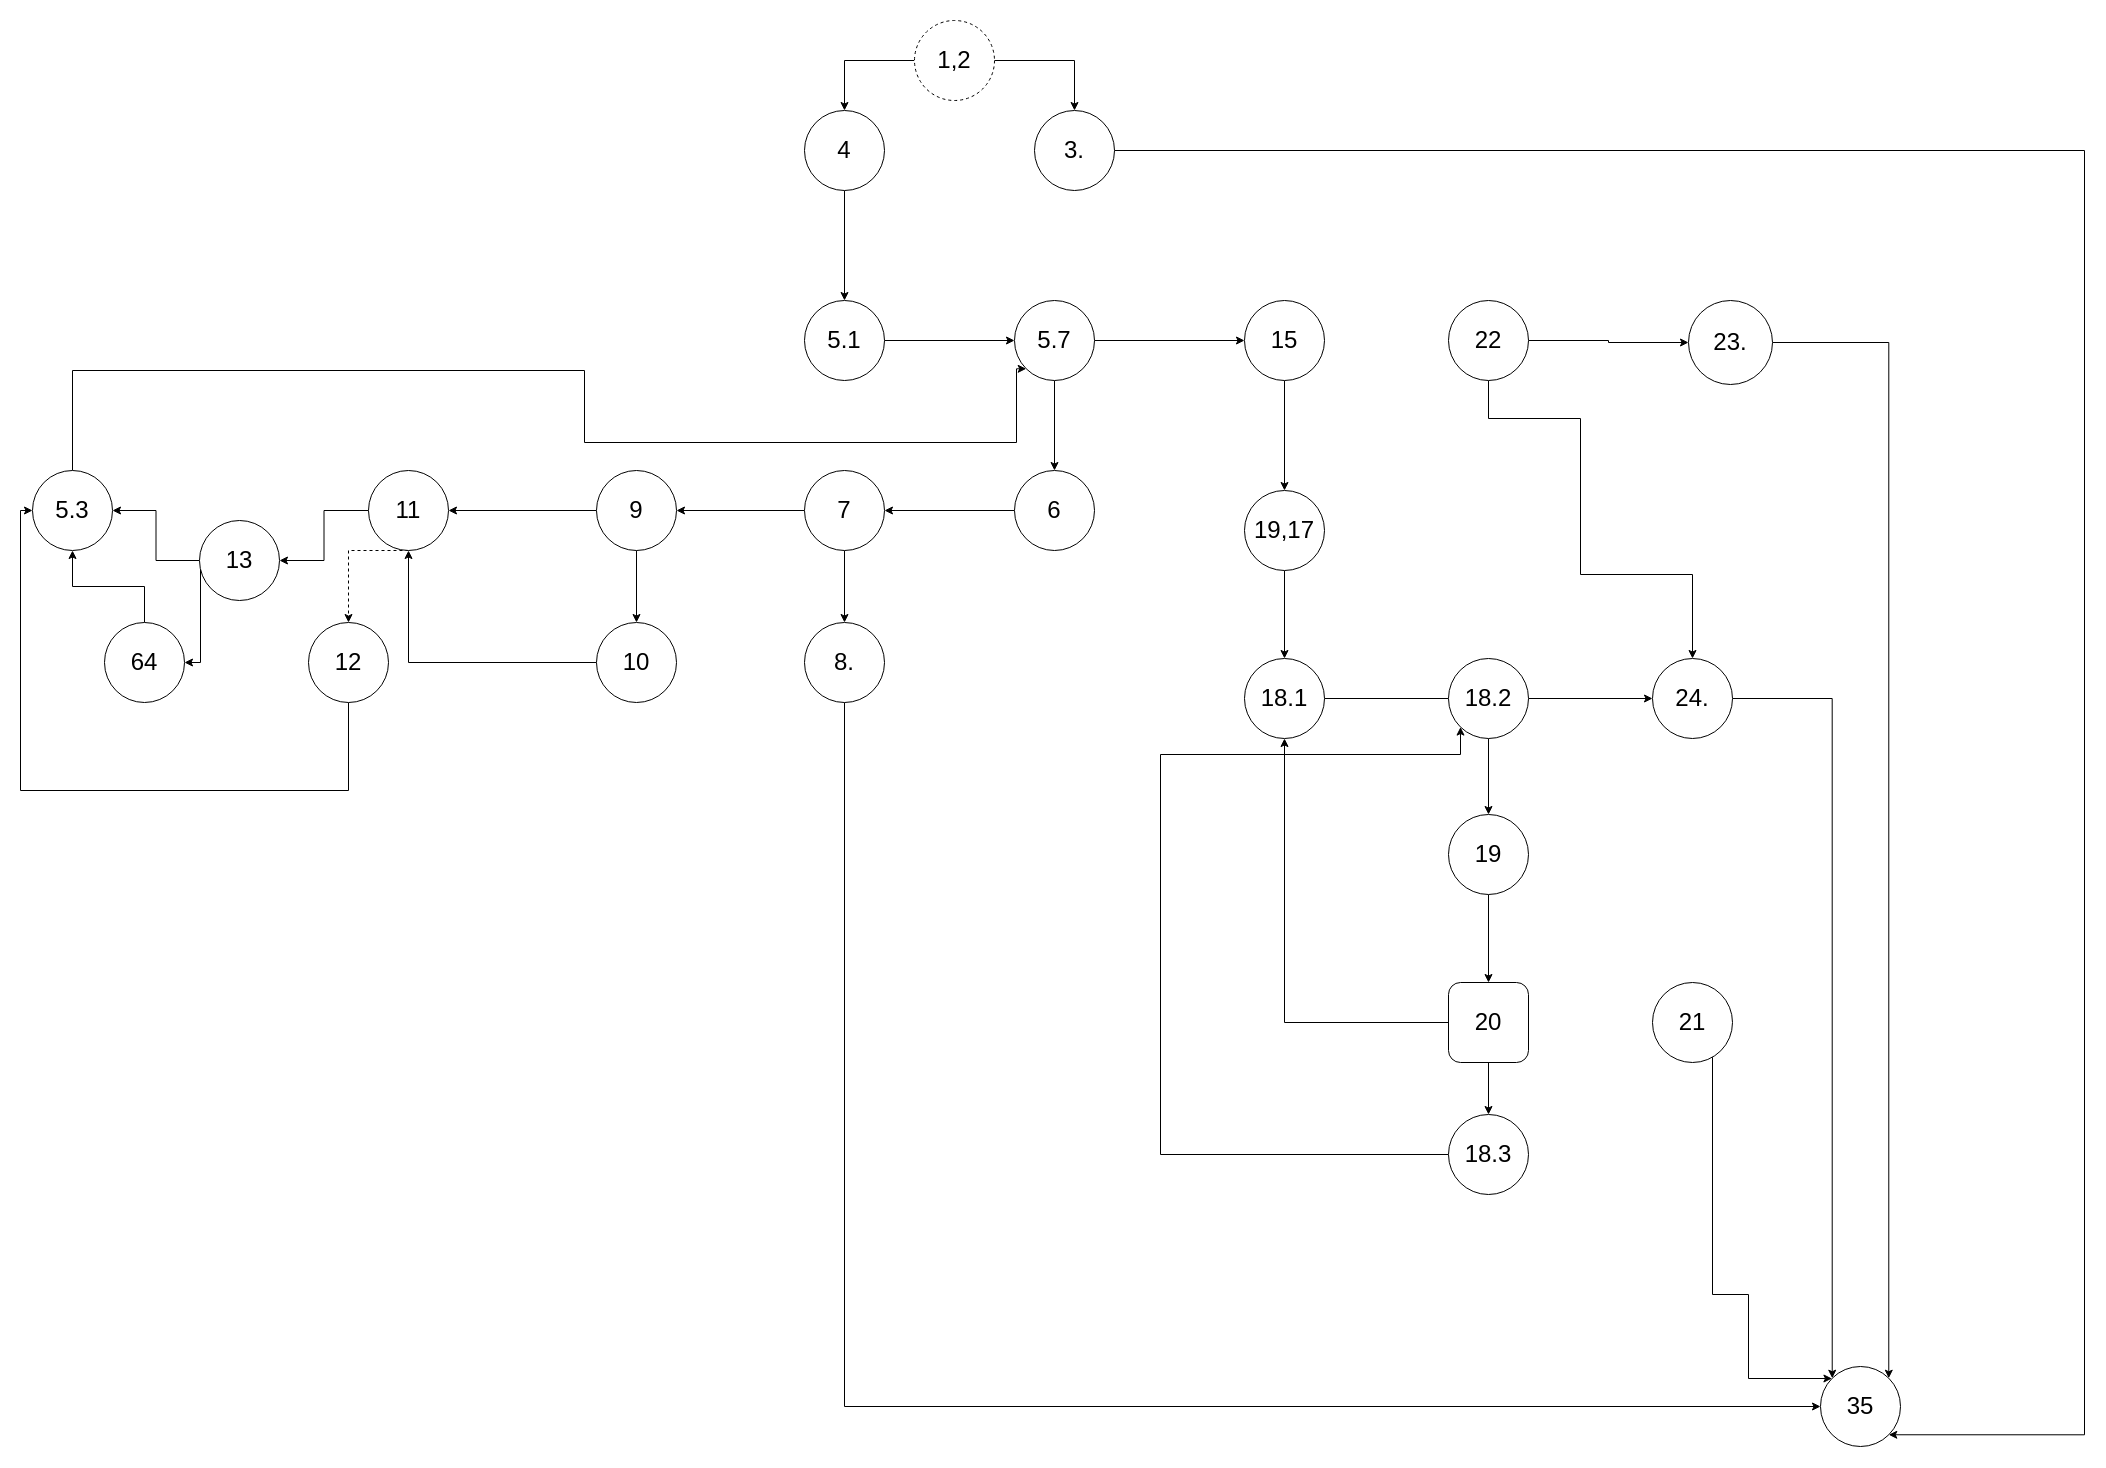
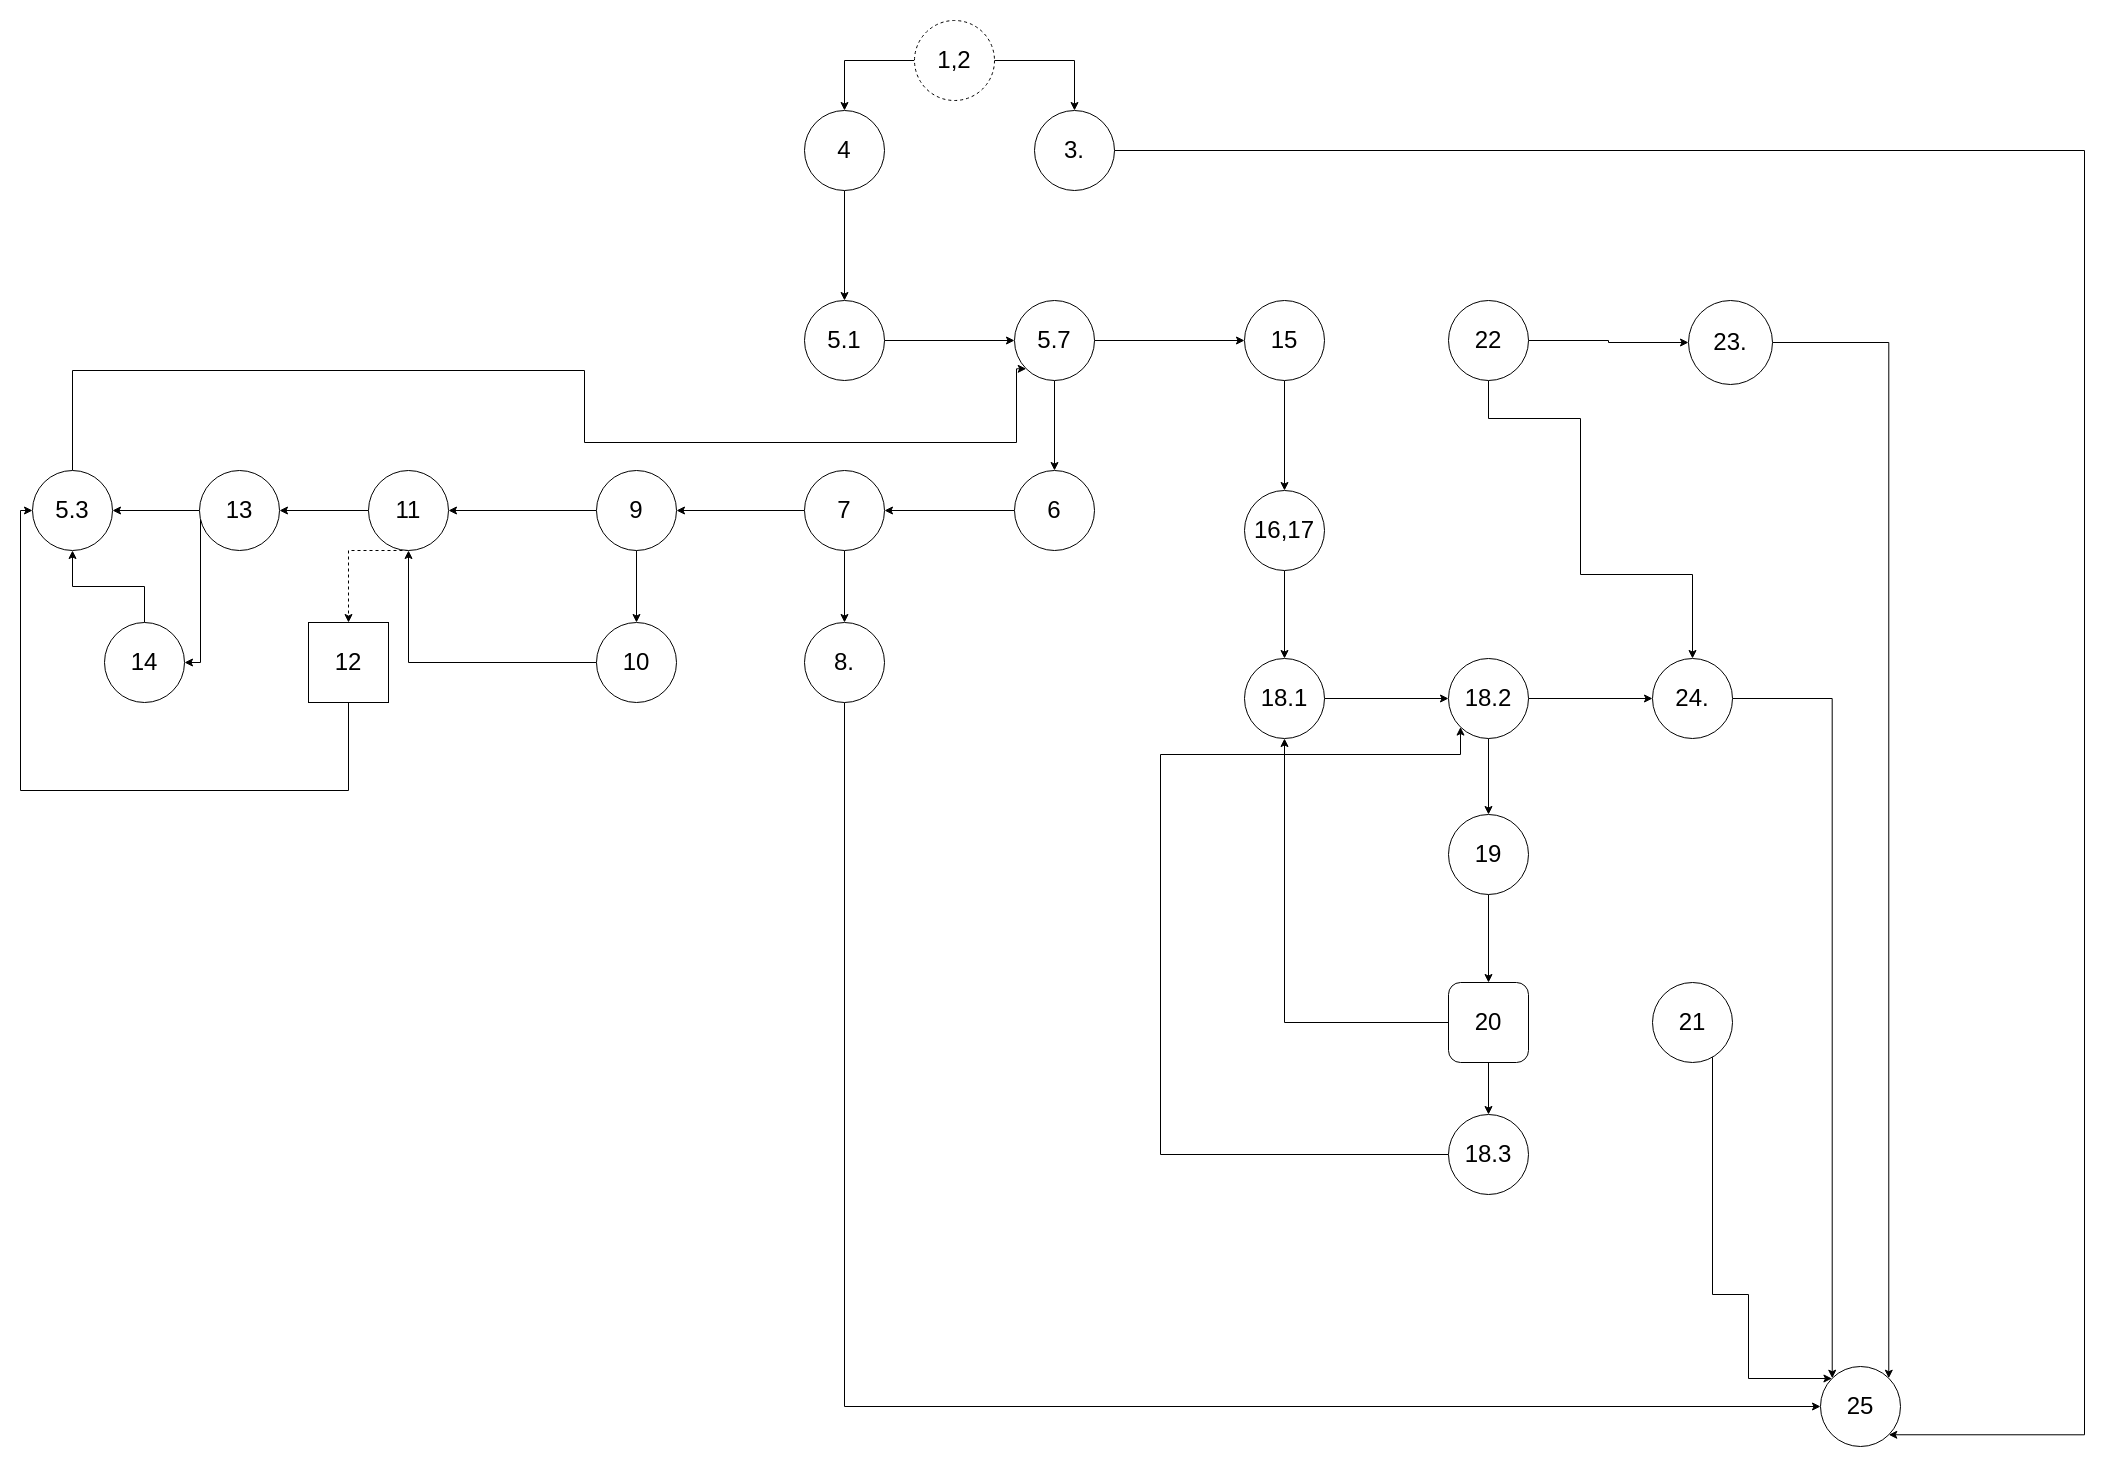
- <mxCell id="41" value="&lt;font style=&quot;font-size: 24px;&quot;&gt;19,17&lt;/font&gt;" style="ellipse;whiteSpace=wrap;html=1;aspect=fixed;" vertex="1" parent="1"><mxGeometry x="1244" y="490" width="80" height="80" as="geometry" /></mxCell>
+ <mxCell id="41" value="&lt;font style=&quot;font-size: 24px;&quot;&gt;16,17&lt;/font&gt;" style="ellipse;whiteSpace=wrap;html=1;aspect=fixed;" vertex="1" parent="1"><mxGeometry x="1244" y="490" width="80" height="80" as="geometry" /></mxCell>
- <mxCell id="35" value="&lt;font style=&quot;font-size: 24px;&quot;&gt;13&lt;/font&gt;" style="ellipse;whiteSpace=wrap;html=1;aspect=fixed;" vertex="1" parent="1"><mxGeometry x="199" y="520" width="80" height="80" as="geometry" /></mxCell>
+ <mxCell id="35" value="&lt;font style=&quot;font-size: 24px;&quot;&gt;13&lt;/font&gt;" style="ellipse;whiteSpace=wrap;html=1;aspect=fixed;" vertex="1" parent="1"><mxGeometry x="199" y="470" width="80" height="80" as="geometry" /></mxCell>
- <mxCell id="37" value="&lt;font style=&quot;font-size: 24px;&quot;&gt;64&lt;/font&gt;" style="ellipse;whiteSpace=wrap;html=1;aspect=fixed;" vertex="1" parent="1"><mxGeometry x="104" y="622" width="80" height="80" as="geometry" /></mxCell>
+ <mxCell id="37" value="&lt;font style=&quot;font-size: 24px;&quot;&gt;14&lt;/font&gt;" style="ellipse;whiteSpace=wrap;html=1;aspect=fixed;" vertex="1" parent="1"><mxGeometry x="104" y="622" width="80" height="80" as="geometry" /></mxCell>
- <mxCell id="32" value="&lt;font style=&quot;font-size: 24px;&quot;&gt;12&lt;/font&gt;" style="ellipse;whiteSpace=wrap;html=1;aspect=fixed;" vertex="1" parent="1"><mxGeometry x="308" y="622" width="80" height="80" as="geometry" /></mxCell>
+ <mxCell id="32" value="&lt;font style=&quot;font-size: 24px;&quot;&gt;12&lt;/font&gt;" style="whiteSpace=wrap;html=1;aspect=fixed;rounded=0;" vertex="1" parent="1"><mxGeometry x="308" y="622" width="80" height="80" as="geometry" /></mxCell>
- <mxCell id="45" style="edgeStyle=orthogonalEdgeStyle;rounded=0;orthogonalLoop=1;jettySize=auto;html=1;endArrow=none;" edge="1" parent="1" source="46" target="49"><mxGeometry relative="1" as="geometry" /></mxCell>
+ <mxCell id="45" style="edgeStyle=orthogonalEdgeStyle;rounded=0;orthogonalLoop=1;jettySize=auto;html=1;" edge="1" parent="1" source="46" target="49"><mxGeometry relative="1" as="geometry" /></mxCell>
- <mxCell id="63" value="&lt;font style=&quot;font-size: 24px;&quot;&gt;35&lt;/font&gt;" style="ellipse;whiteSpace=wrap;html=1;aspect=fixed;" vertex="1" parent="1"><mxGeometry x="1820" y="1366" width="80" height="80" as="geometry" /></mxCell>
+ <mxCell id="63" value="&lt;font style=&quot;font-size: 24px;&quot;&gt;25&lt;/font&gt;" style="ellipse;whiteSpace=wrap;html=1;aspect=fixed;" vertex="1" parent="1"><mxGeometry x="1820" y="1366" width="80" height="80" as="geometry" /></mxCell>
